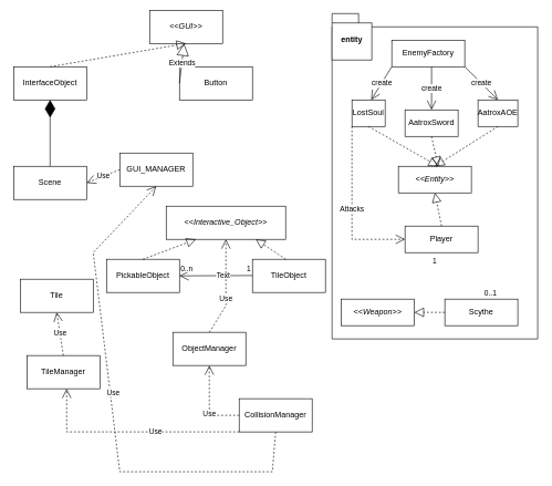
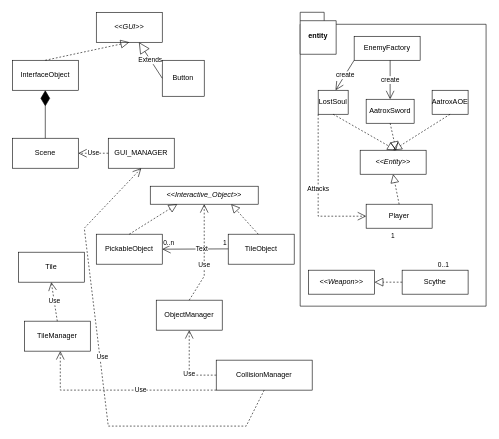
- <mxCell id="23" value="&lt;i&gt;&amp;lt;&amp;lt;GUI&amp;gt;&amp;gt;&lt;/i&gt;" style="html=1;whiteSpace=wrap;" vertex="1" parent="1"><mxGeometry x="225" y="15" width="110" height="50" as="geometry" /></mxCell>
+ <mxCell id="23" value="&lt;i&gt;&amp;lt;&amp;lt;GUI&amp;gt;&amp;gt;&lt;/i&gt;" style="html=1;whiteSpace=wrap;" vertex="1" parent="1"><mxGeometry x="160" y="20" width="110" height="50" as="geometry" /></mxCell>
- <mxCell id="9" value="create" style="endArrow=open;endFill=1;endSize=12;html=1;rounded=0;entryX=0.5;entryY=0;entryDx=0;entryDy=0;exitX=1;exitY=1;exitDx=0;exitDy=0;" edge="1" parent="1" source="2" target="4"><mxGeometry width="160" relative="1" as="geometry"><mxPoint x="670" y="120" as="sourcePoint" /><mxPoint x="780" y="140" as="targetPoint" /></mxGeometry></mxCell>
- <mxCell id="30" value="Button" style="html=1;whiteSpace=wrap;" vertex="1" parent="1"><mxGeometry x="270" y="100" width="110" height="50" as="geometry" /></mxCell>
+ <mxCell id="30" value="Button" style="html=1;whiteSpace=wrap;" vertex="1" parent="1"><mxGeometry x="270" y="100" width="70" height="60" as="geometry" /></mxCell>
- <mxCell id="25" value="Scene" style="html=1;whiteSpace=wrap;" vertex="1" parent="1"><mxGeometry x="20" y="250" width="110" height="50" as="geometry" /></mxCell>
+ <mxCell id="25" value="Scene" style="html=1;whiteSpace=wrap;" vertex="1" parent="1"><mxGeometry y="230" width="110" height="50" as="geometry" x="20" /></mxCell>
- <mxCell id="35" value="&lt;i&gt;&amp;lt;&amp;lt;Interactive_Object&amp;gt;&amp;gt;&lt;/i&gt;" style="html=1;whiteSpace=wrap;" vertex="1" parent="1"><mxGeometry x="250" y="310" width="180" height="50" as="geometry" /></mxCell>
+ <mxCell id="35" value="&lt;i&gt;&amp;lt;&amp;lt;Interactive_Object&amp;gt;&amp;gt;&lt;/i&gt;" style="html=1;whiteSpace=wrap;" vertex="1" parent="1"><mxGeometry x="250" y="310" width="180" height="30" as="geometry" /></mxCell>
- <mxCell id="46" value="CollisionManager" style="html=1;whiteSpace=wrap;" vertex="1" parent="1"><mxGeometry x="360" y="600" width="110" height="50" as="geometry" /></mxCell>
+ <mxCell id="46" value="CollisionManager" style="html=1;whiteSpace=wrap;" vertex="1" parent="1"><mxGeometry x="360" y="600" width="160" height="50" as="geometry" /></mxCell>
